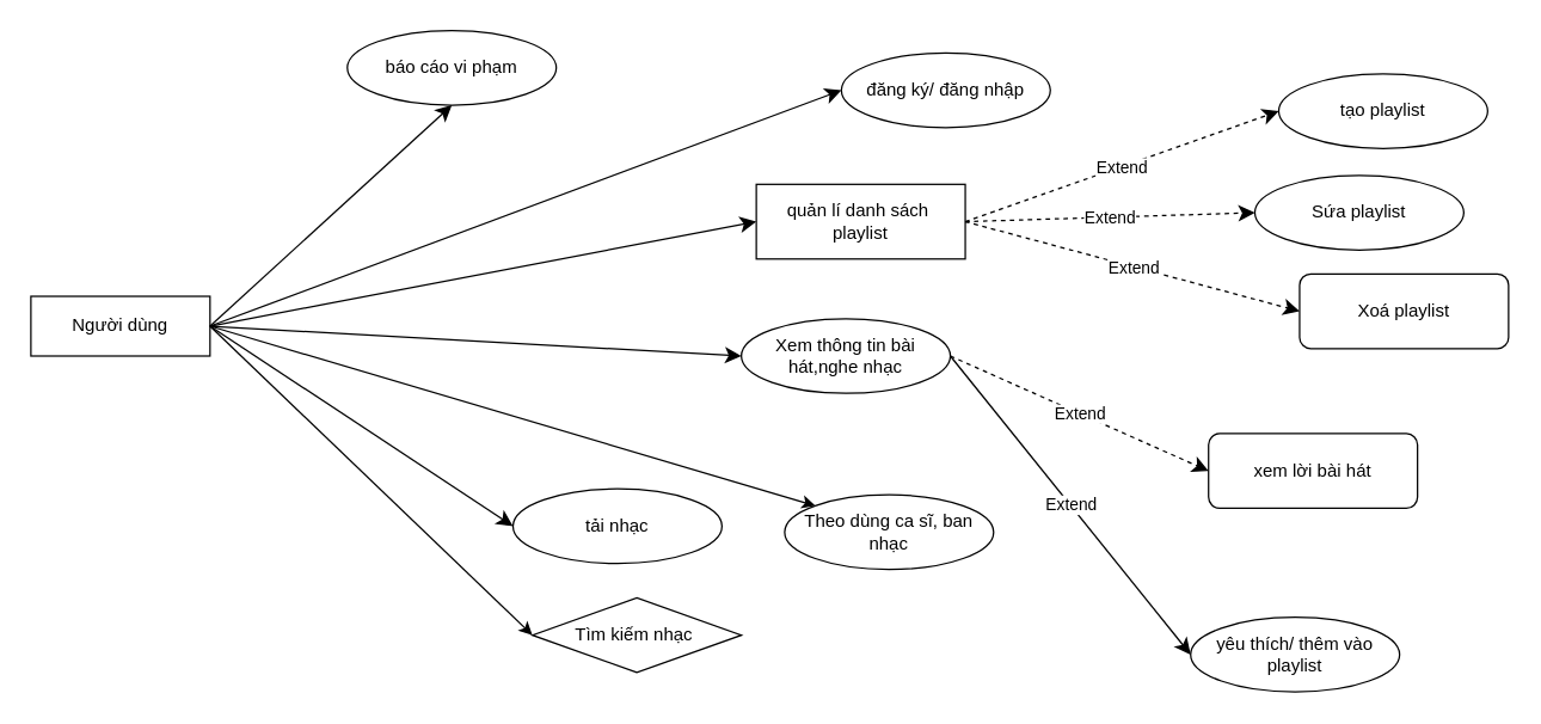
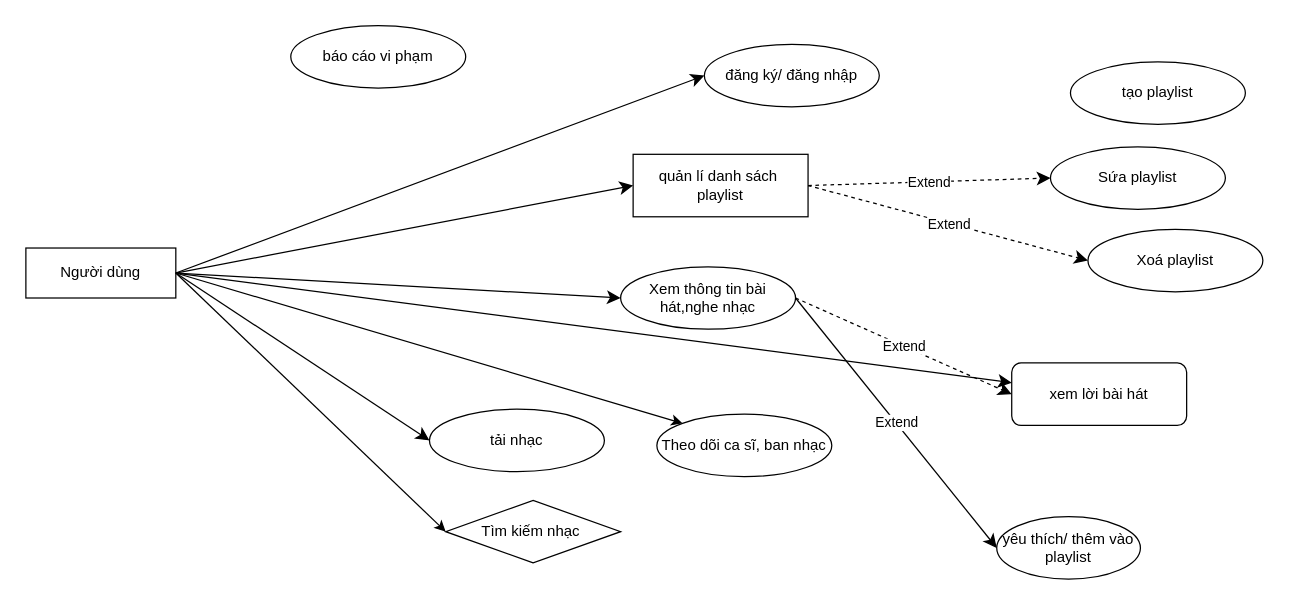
- <mxCell id="21" value="" style="endArrow=classic;html=1;rounded=0;fontSize=12;startSize=8;endSize=8;curved=1;dashed=1;exitX=1;exitY=0.5;exitDx=0;exitDy=0;entryX=0;entryY=0.5;entryDx=0;entryDy=0;" parent="1" source="11" target="27" edge="1"><mxGeometry relative="1" as="geometry"><mxPoint x="663" y="133" as="sourcePoint" /><mxPoint x="830" y="81" as="targetPoint" /></mxGeometry></mxCell>
- <mxCell id="22" value="Extend" style="edgeLabel;resizable=0;html=1;;align=center;verticalAlign=middle;" parent="21" connectable="0" vertex="1"><mxGeometry relative="1" as="geometry" /></mxCell>
- <mxCell id="20" value="" style="endArrow=classic;html=1;rounded=0;fontSize=12;startSize=8;endSize=8;curved=1;exitX=1;exitY=0.5;exitDx=0;exitDy=0;entryX=0.5;entryY=1;entryDx=0;entryDy=0;" parent="1" source="3" target="19" edge="1"><mxGeometry width="50" height="50" relative="1" as="geometry"><mxPoint x="966" y="533" as="sourcePoint" /><mxPoint x="1016" y="483" as="targetPoint" /></mxGeometry></mxCell>
+ <mxCell id="20" value="" style="endArrow=classic;html=1;rounded=0;fontSize=12;startSize=8;endSize=8;curved=1;exitX=1;exitY=0.5;exitDx=0;exitDy=0;" parent="1" source="3" target="7" edge="1"><mxGeometry width="50" height="50" relative="1" as="geometry"><mxPoint x="966" y="533" as="sourcePoint" /><mxPoint x="1016" y="483" as="targetPoint" /></mxGeometry></mxCell>
- <mxCell id="29" value="Xoá playlist" style="whiteSpace=wrap;html=1;rounded=1;" parent="1" vertex="1"><mxGeometry x="870" y="183" width="140" height="50" as="geometry" /></mxCell>
+ <mxCell id="29" value="Xoá playlist" style="ellipse;whiteSpace=wrap;html=1;" parent="1" vertex="1"><mxGeometry x="870" y="183" width="140" height="50" as="geometry" /></mxCell>
- <mxCell id="31" value="Theo dùng ca sĩ, ban nhạc" style="ellipse;whiteSpace=wrap;html=1;" parent="1" vertex="1"><mxGeometry x="525" y="331" width="140" height="50" as="geometry" /></mxCell>
+ <mxCell id="31" value="Theo dõi ca sĩ, ban nhạc" style="ellipse;whiteSpace=wrap;html=1;" parent="1" vertex="1"><mxGeometry x="525" y="331" width="140" height="50" as="geometry" /></mxCell>
- <mxCell id="8" value="yêu thích/ thêm vào playlist" style="ellipse;whiteSpace=wrap;html=1;" parent="1" vertex="1"><mxGeometry x="797" y="413" width="140" height="50" as="geometry" /></mxCell>
+ <mxCell id="8" value="yêu thích/ thêm vào playlist" style="ellipse;whiteSpace=wrap;html=1;" parent="1" vertex="1"><mxGeometry x="797" y="413" width="115" height="50" as="geometry" /></mxCell>
